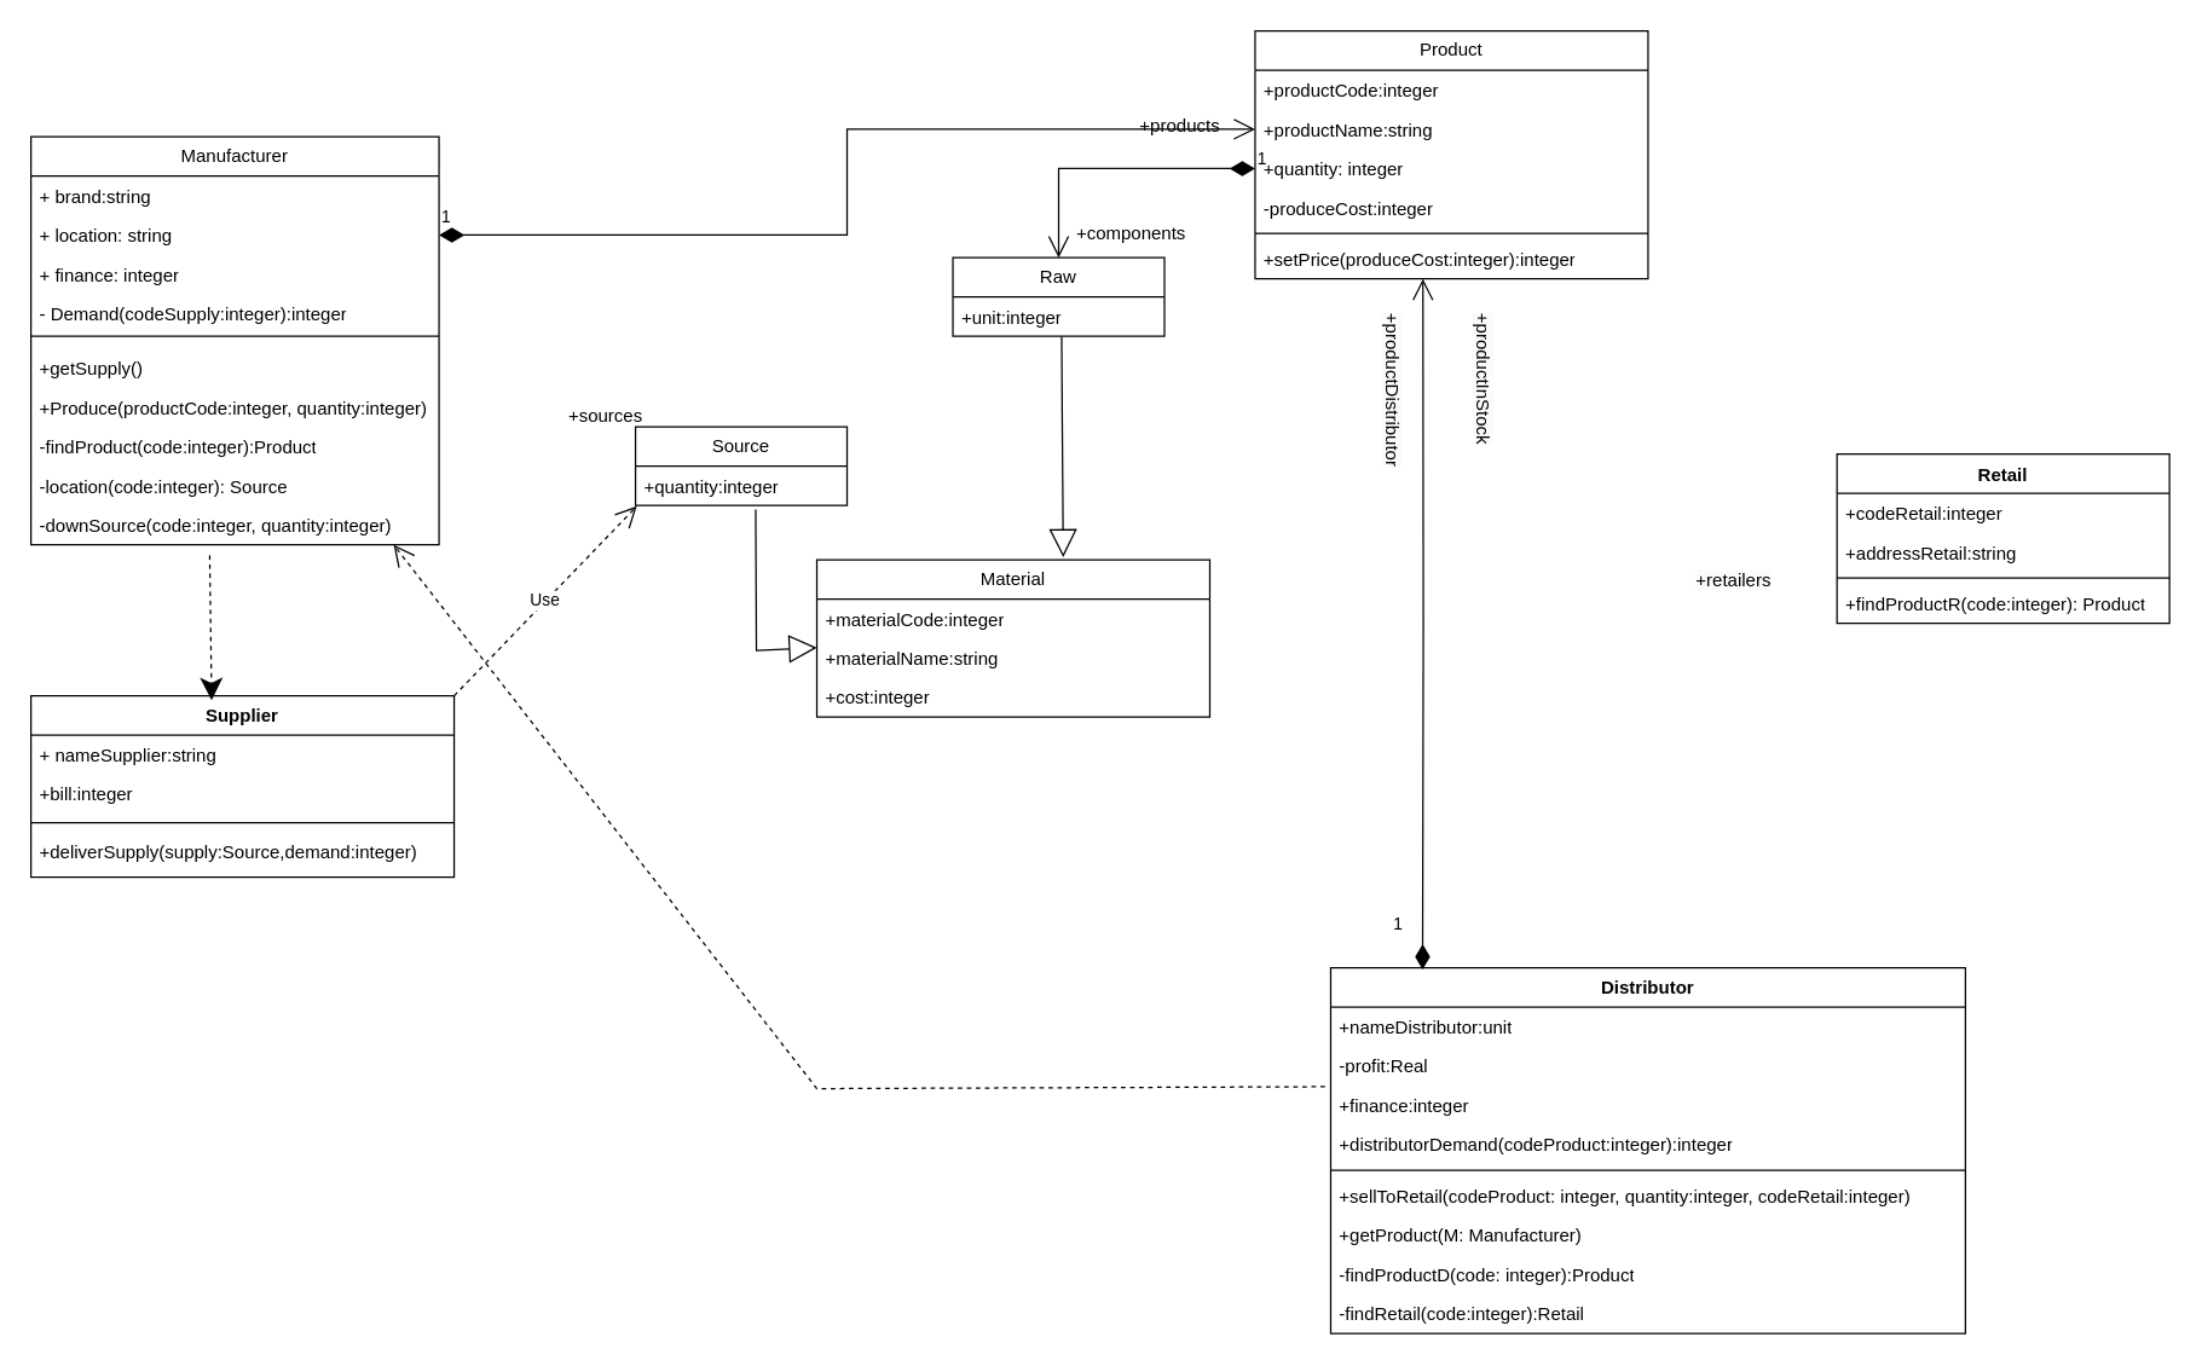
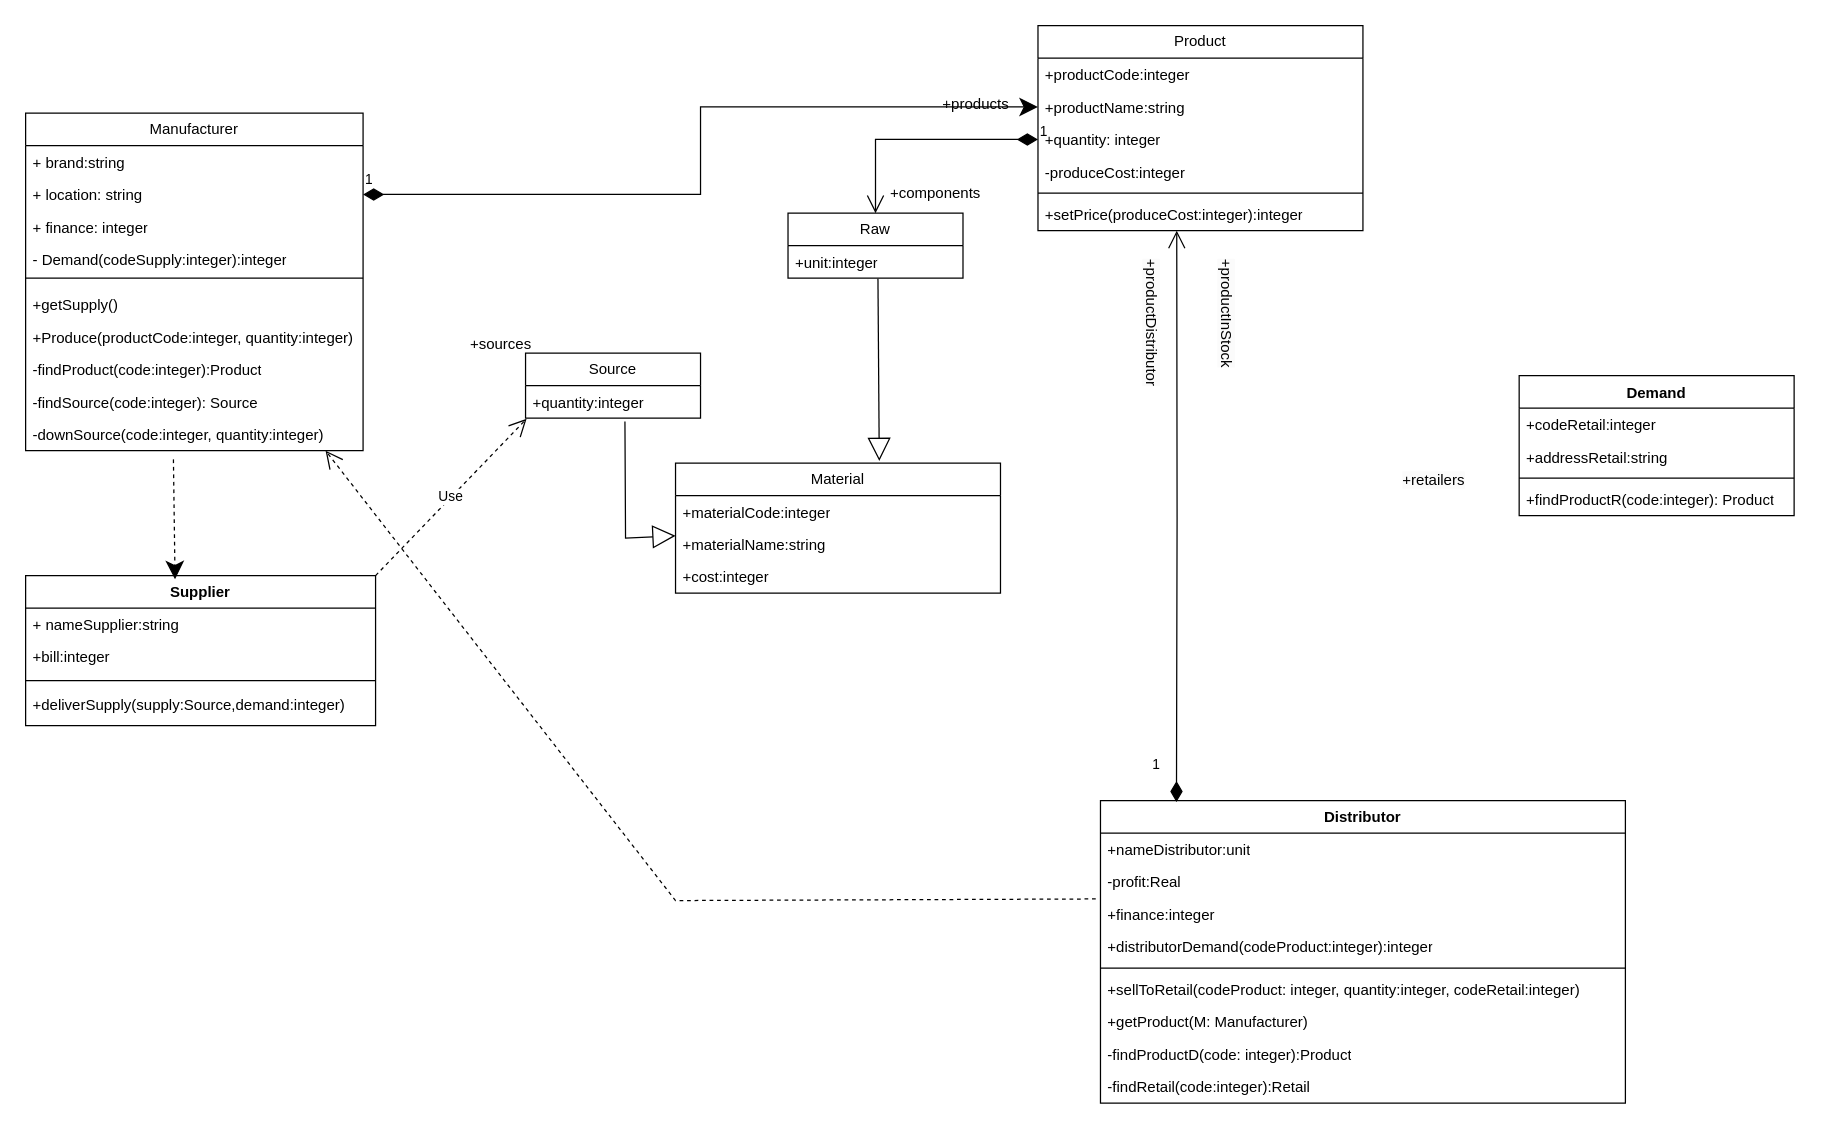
- <mxCell id="20" value="1" style="endArrow=open;html=1;endSize=12;startArrow=diamondThin;startSize=14;startFill=1;edgeStyle=orthogonalEdgeStyle;align=left;verticalAlign=bottom;rounded=0;exitX=1;exitY=0.5;exitDx=0;exitDy=0;entryX=0;entryY=0.5;entryDx=0;entryDy=0;" parent="1" source="11" target="4" edge="1"><mxGeometry x="-1" y="3" relative="1" as="geometry"><mxPoint x="430" y="260" as="sourcePoint" /><mxPoint x="590" y="260" as="targetPoint" /></mxGeometry></mxCell>
+ <mxCell id="20" value="1" style="endArrow=classic;html=1;endSize=12;startArrow=diamondThin;startSize=14;startFill=1;edgeStyle=orthogonalEdgeStyle;align=left;verticalAlign=bottom;rounded=0;exitX=1;exitY=0.5;exitDx=0;exitDy=0;entryX=0;entryY=0.5;entryDx=0;entryDy=0;" parent="1" source="11" target="4" edge="1"><mxGeometry x="-1" y="3" relative="1" as="geometry"><mxPoint x="430" y="260" as="sourcePoint" /><mxPoint x="590" y="260" as="targetPoint" /></mxGeometry></mxCell>
- <mxCell id="48" value="Retail" style="swimlane;fontStyle=1;align=center;verticalAlign=top;childLayout=stackLayout;horizontal=1;startSize=26;horizontalStack=0;resizeParent=1;resizeParentMax=0;resizeLast=0;collapsible=1;marginBottom=0;whiteSpace=wrap;html=1;" parent="1" vertex="1"><mxGeometry x="1215" y="300" width="220" height="112" as="geometry" /></mxCell>
+ <mxCell id="48" value="Demand" style="swimlane;fontStyle=1;align=center;verticalAlign=top;childLayout=stackLayout;horizontal=1;startSize=26;horizontalStack=0;resizeParent=1;resizeParentMax=0;resizeLast=0;collapsible=1;marginBottom=0;whiteSpace=wrap;html=1;" parent="1" vertex="1"><mxGeometry x="1215" y="300" width="220" height="112" as="geometry" /></mxCell>
- <mxCell id="18" value="-location(code:integer): Source" style="text;strokeColor=none;fillColor=none;align=left;verticalAlign=top;spacingLeft=4;spacingRight=4;overflow=hidden;rotatable=0;points=[[0,0.5],[1,0.5]];portConstraint=eastwest;whiteSpace=wrap;html=1;" parent="9" vertex="1"><mxGeometry y="218" width="270" height="26" as="geometry" /></mxCell>
+ <mxCell id="18" value="-findSource(code:integer): Source" style="text;strokeColor=none;fillColor=none;align=left;verticalAlign=top;spacingLeft=4;spacingRight=4;overflow=hidden;rotatable=0;points=[[0,0.5],[1,0.5]];portConstraint=eastwest;whiteSpace=wrap;html=1;" parent="9" vertex="1"><mxGeometry y="218" width="270" height="26" as="geometry" /></mxCell>
